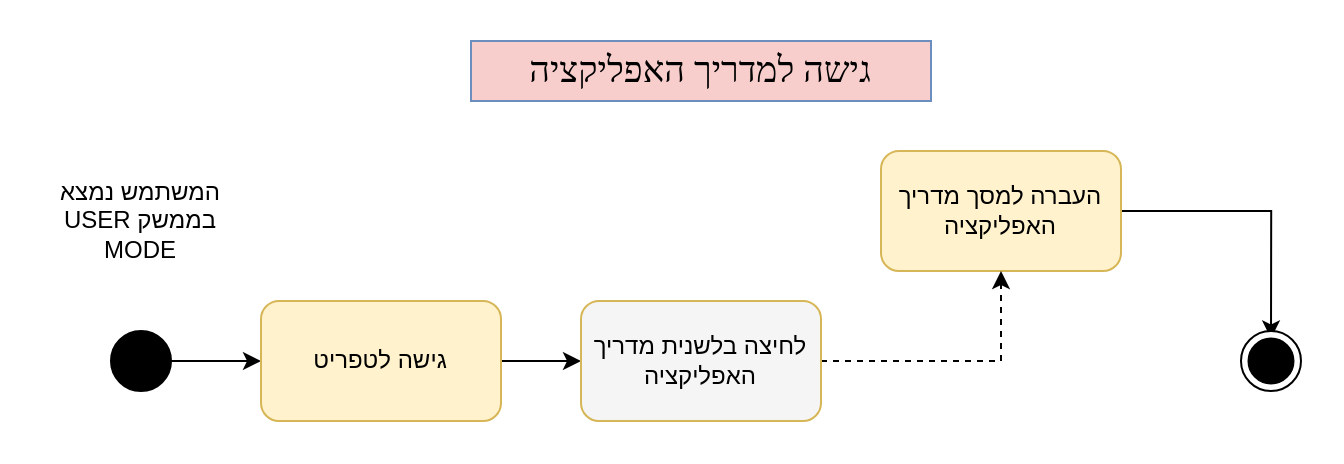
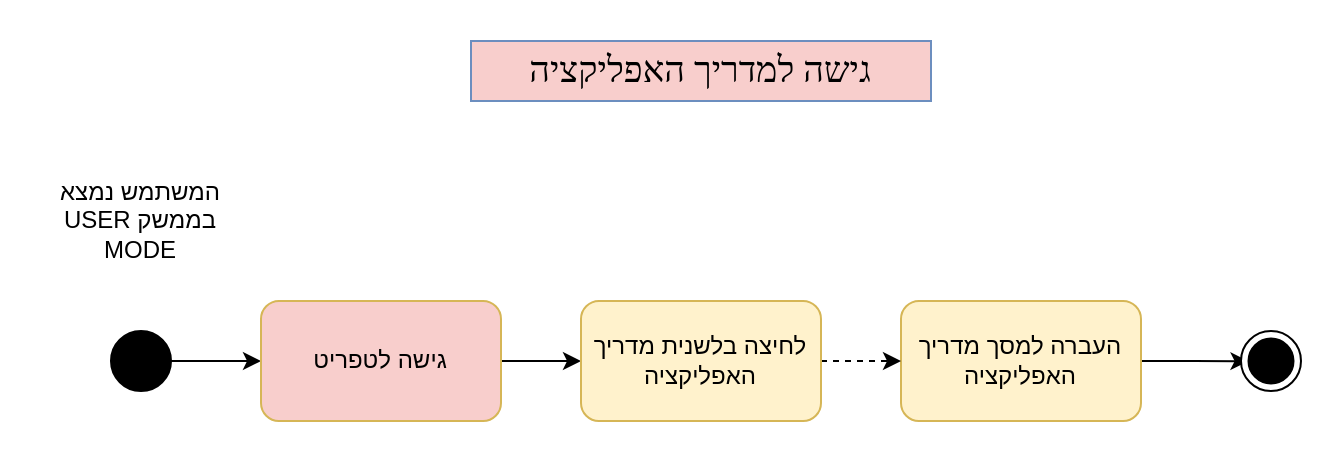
- <mxCell id="7" value="העברה למסך מדריך האפליקציה" style="rounded=1;whiteSpace=wrap;html=1;fillColor=#fff2cc;strokeColor=#d6b656;align=center;textDirection=rtl;" parent="1" vertex="1"><mxGeometry x="440" y="75" width="120" height="60" as="geometry" /></mxCell>
+ <mxCell id="7" value="העברה למסך מדריך האפליקציה" style="rounded=1;whiteSpace=wrap;html=1;fillColor=#fff2cc;strokeColor=#d6b656;align=center;textDirection=rtl;" parent="1" vertex="1"><mxGeometry x="450" y="150" width="120" height="60" as="geometry" /></mxCell>
- <mxCell id="8" value="גישה לטפריט" style="rounded=1;whiteSpace=wrap;html=1;fillColor=#fff2cc;strokeColor=#d6b656;align=center;textDirection=rtl;" parent="1" vertex="1"><mxGeometry x="130" y="150" width="120" height="60" as="geometry" /></mxCell>
+ <mxCell id="8" value="גישה לטפריט" style="rounded=1;whiteSpace=wrap;html=1;fillColor=#f8cecc;strokeColor=#d6b656;align=center;textDirection=rtl;" parent="1" vertex="1"><mxGeometry x="130" y="150" width="120" height="60" as="geometry" /></mxCell>
- <mxCell id="13" value="לחיצה בלשנית מדריך האפליקציה" style="rounded=1;whiteSpace=wrap;html=1;fillColor=#f5f5f5;strokeColor=#d6b656;align=center;textDirection=rtl;" parent="1" vertex="1"><mxGeometry x="290" y="150" width="120" height="60" as="geometry" /></mxCell>
+ <mxCell id="13" value="לחיצה בלשנית מדריך האפליקציה" style="rounded=1;whiteSpace=wrap;html=1;fillColor=#fff2cc;strokeColor=#d6b656;align=center;textDirection=rtl;" parent="1" vertex="1"><mxGeometry x="290" y="150" width="120" height="60" as="geometry" /></mxCell>
